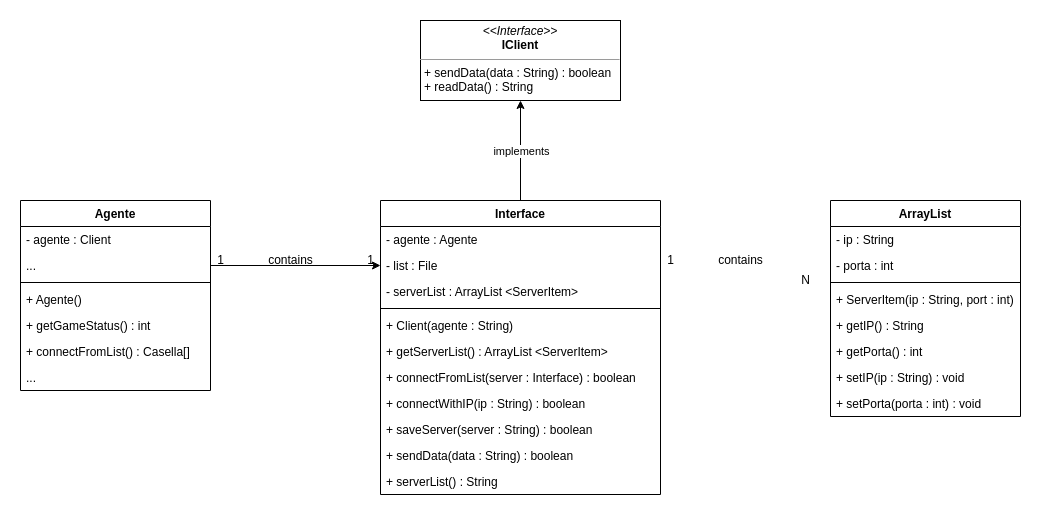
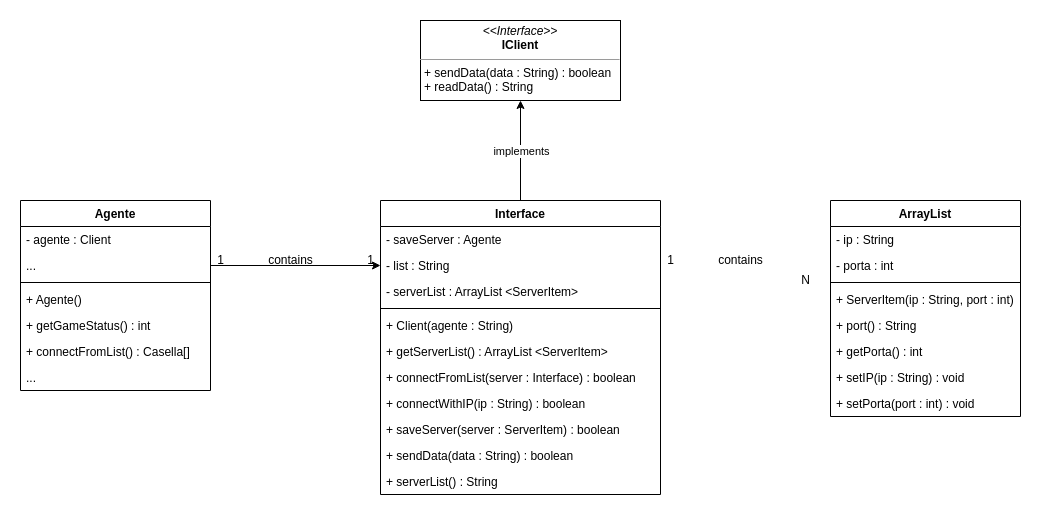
- <mxCell id="5" value="- agente : Agente" style="text;align=left;verticalAlign=top;spacingLeft=4;spacingRight=4;overflow=hidden;rotatable=0;points=[[0,0.5],[1,0.5]];portConstraint=eastwest;rounded=0;shadow=0;html=0;" vertex="1" parent="4"><mxGeometry y="26" width="280" height="26" as="geometry" /></mxCell>
+ <mxCell id="5" value="- saveServer : Agente" style="text;align=left;verticalAlign=top;spacingLeft=4;spacingRight=4;overflow=hidden;rotatable=0;points=[[0,0.5],[1,0.5]];portConstraint=eastwest;rounded=0;shadow=0;html=0;" vertex="1" parent="4"><mxGeometry y="26" width="280" height="26" as="geometry" /></mxCell>
- <mxCell id="6" value="- list : File" style="text;align=left;verticalAlign=top;spacingLeft=4;spacingRight=4;overflow=hidden;rotatable=0;points=[[0,0.5],[1,0.5]];portConstraint=eastwest;rounded=0;shadow=0;html=0;" vertex="1" parent="4"><mxGeometry y="52" width="280" height="26" as="geometry" /></mxCell>
+ <mxCell id="6" value="- list : String" style="text;align=left;verticalAlign=top;spacingLeft=4;spacingRight=4;overflow=hidden;rotatable=0;points=[[0,0.5],[1,0.5]];portConstraint=eastwest;rounded=0;shadow=0;html=0;" vertex="1" parent="4"><mxGeometry y="52" width="280" height="26" as="geometry" /></mxCell>
- <mxCell id="21" value="+ getIP() : String" style="text;align=left;verticalAlign=top;spacingLeft=4;spacingRight=4;overflow=hidden;rotatable=0;points=[[0,0.5],[1,0.5]];portConstraint=eastwest;" vertex="1" parent="16"><mxGeometry y="112" width="190" height="26" as="geometry" /></mxCell>
+ <mxCell id="21" value="+ port() : String" style="text;align=left;verticalAlign=top;spacingLeft=4;spacingRight=4;overflow=hidden;rotatable=0;points=[[0,0.5],[1,0.5]];portConstraint=eastwest;" vertex="1" parent="16"><mxGeometry y="112" width="190" height="26" as="geometry" /></mxCell>
- <mxCell id="24" value="+ setPorta(porta : int) : void" style="text;align=left;verticalAlign=top;spacingLeft=4;spacingRight=4;overflow=hidden;rotatable=0;points=[[0,0.5],[1,0.5]];portConstraint=eastwest;" vertex="1" parent="16"><mxGeometry y="190" width="190" height="26" as="geometry" /></mxCell>
+ <mxCell id="24" value="+ setPorta(port : int) : void" style="text;align=left;verticalAlign=top;spacingLeft=4;spacingRight=4;overflow=hidden;rotatable=0;points=[[0,0.5],[1,0.5]];portConstraint=eastwest;" vertex="1" parent="16"><mxGeometry y="190" width="190" height="26" as="geometry" /></mxCell>
- <mxCell id="13" value="+ saveServer(server : String) : boolean" style="text;align=left;verticalAlign=top;spacingLeft=4;spacingRight=4;overflow=hidden;rotatable=0;points=[[0,0.5],[1,0.5]];portConstraint=eastwest;" vertex="1" parent="4"><mxGeometry y="216" width="280" height="26" as="geometry" /></mxCell>
+ <mxCell id="13" value="+ saveServer(server : ServerItem) : boolean" style="text;align=left;verticalAlign=top;spacingLeft=4;spacingRight=4;overflow=hidden;rotatable=0;points=[[0,0.5],[1,0.5]];portConstraint=eastwest;" vertex="1" parent="4"><mxGeometry y="216" width="280" height="26" as="geometry" /></mxCell>
